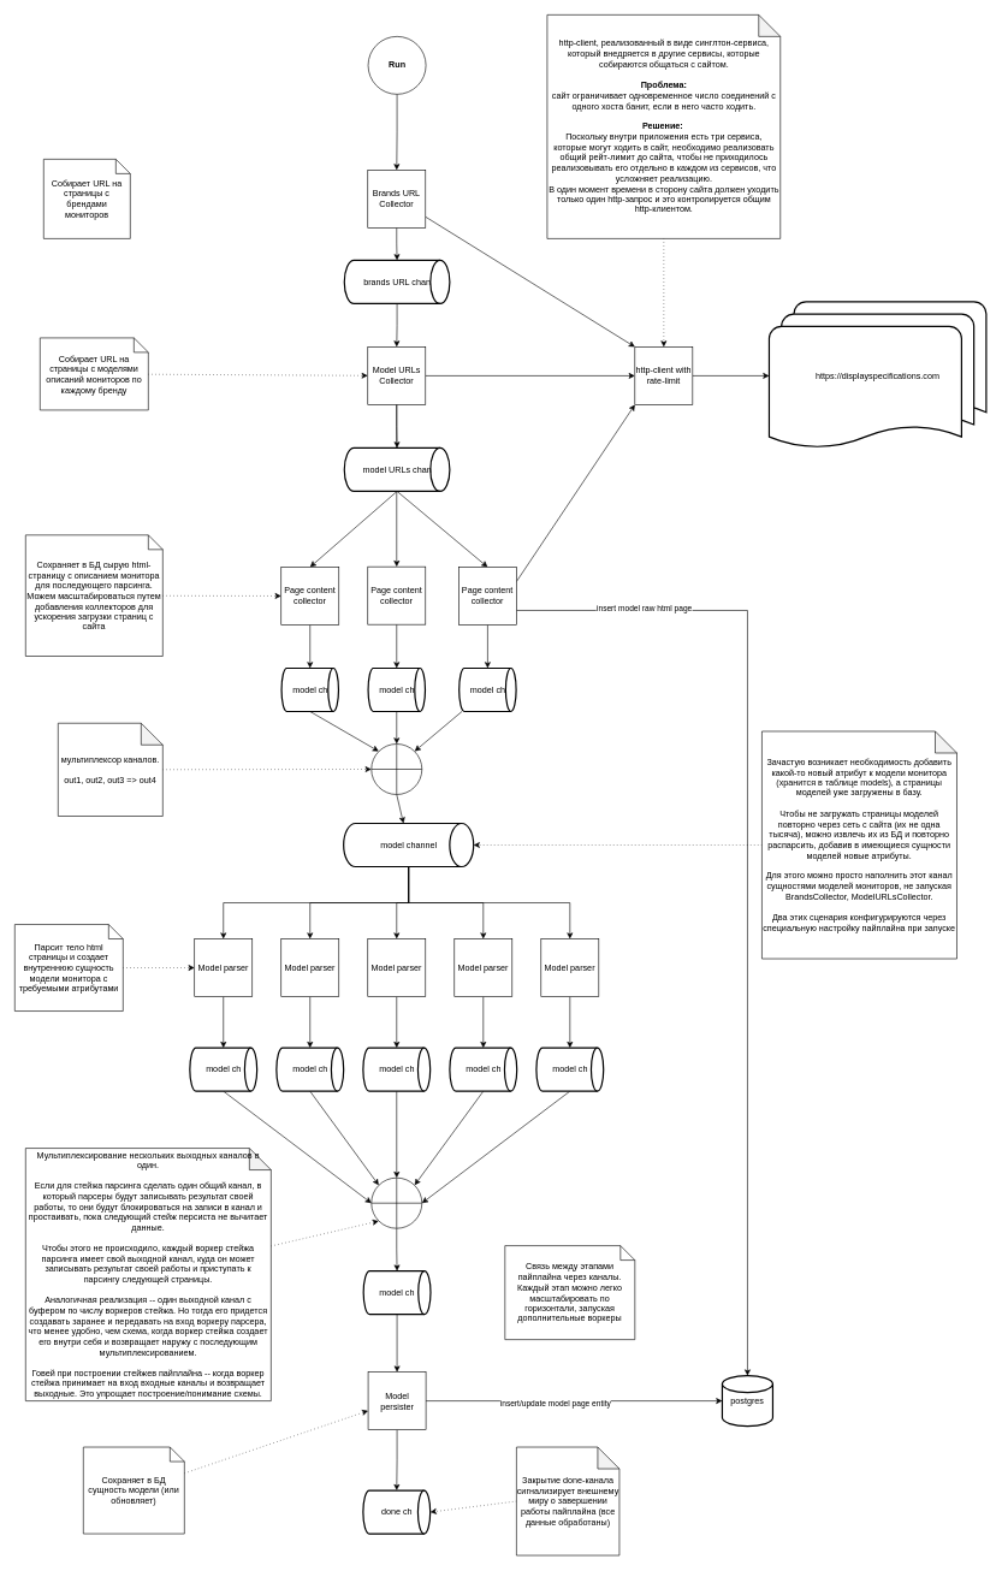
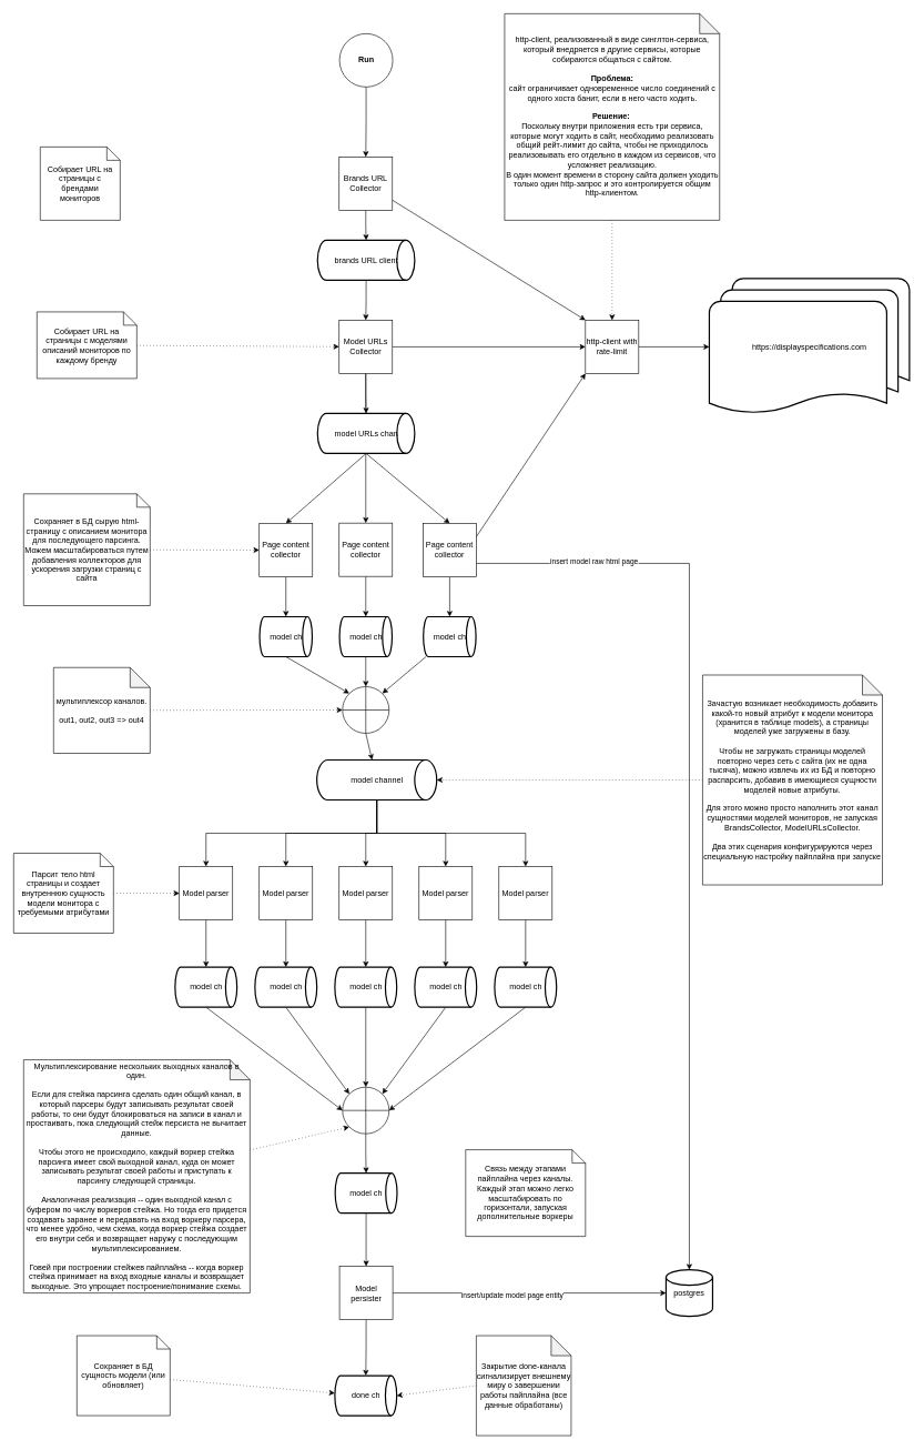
- <mxCell id="70" value="brands URL chan" style="strokeWidth=2;html=1;shape=mxgraph.flowchart.direct_data;whiteSpace=wrap;" parent="1" vertex="1"><mxGeometry x="476.5" y="360" width="146" height="60" as="geometry" /></mxCell>
+ <mxCell id="70" value="brands URL client" style="strokeWidth=2;html=1;shape=mxgraph.flowchart.direct_data;whiteSpace=wrap;" parent="1" vertex="1"><mxGeometry x="476.5" y="360" width="146" height="60" as="geometry" /></mxCell>
- <mxCell id="35" style="rounded=0;orthogonalLoop=1;jettySize=auto;html=1;dashed=1;dashPattern=1 4;" parent="1" source="36" target="27" edge="1"><mxGeometry relative="1" as="geometry" /></mxCell>
+ <mxCell id="35" style="rounded=0;orthogonalLoop=1;jettySize=auto;html=1;dashed=1;dashPattern=1 4;" parent="1" source="36" target="79" edge="1"><mxGeometry relative="1" as="geometry" /></mxCell>
